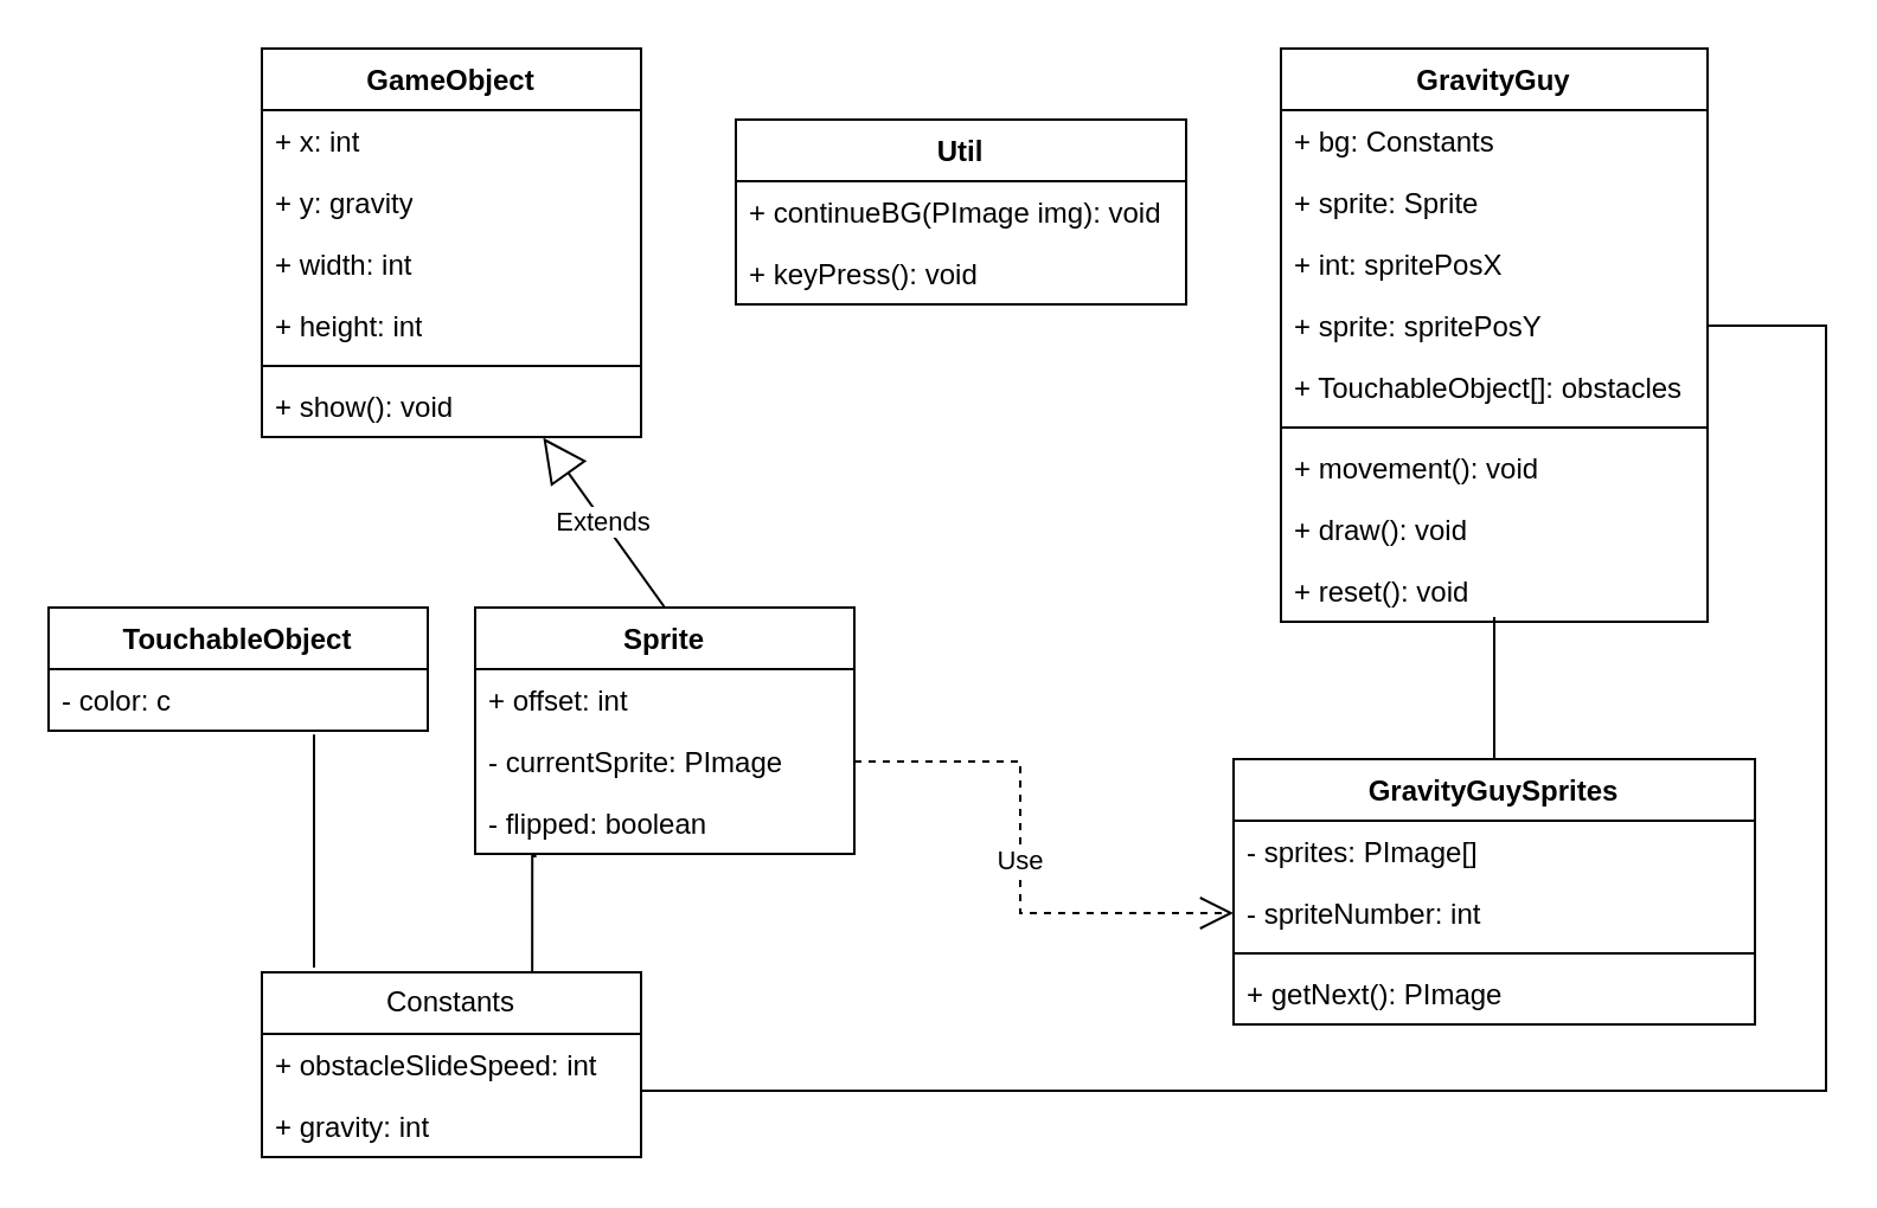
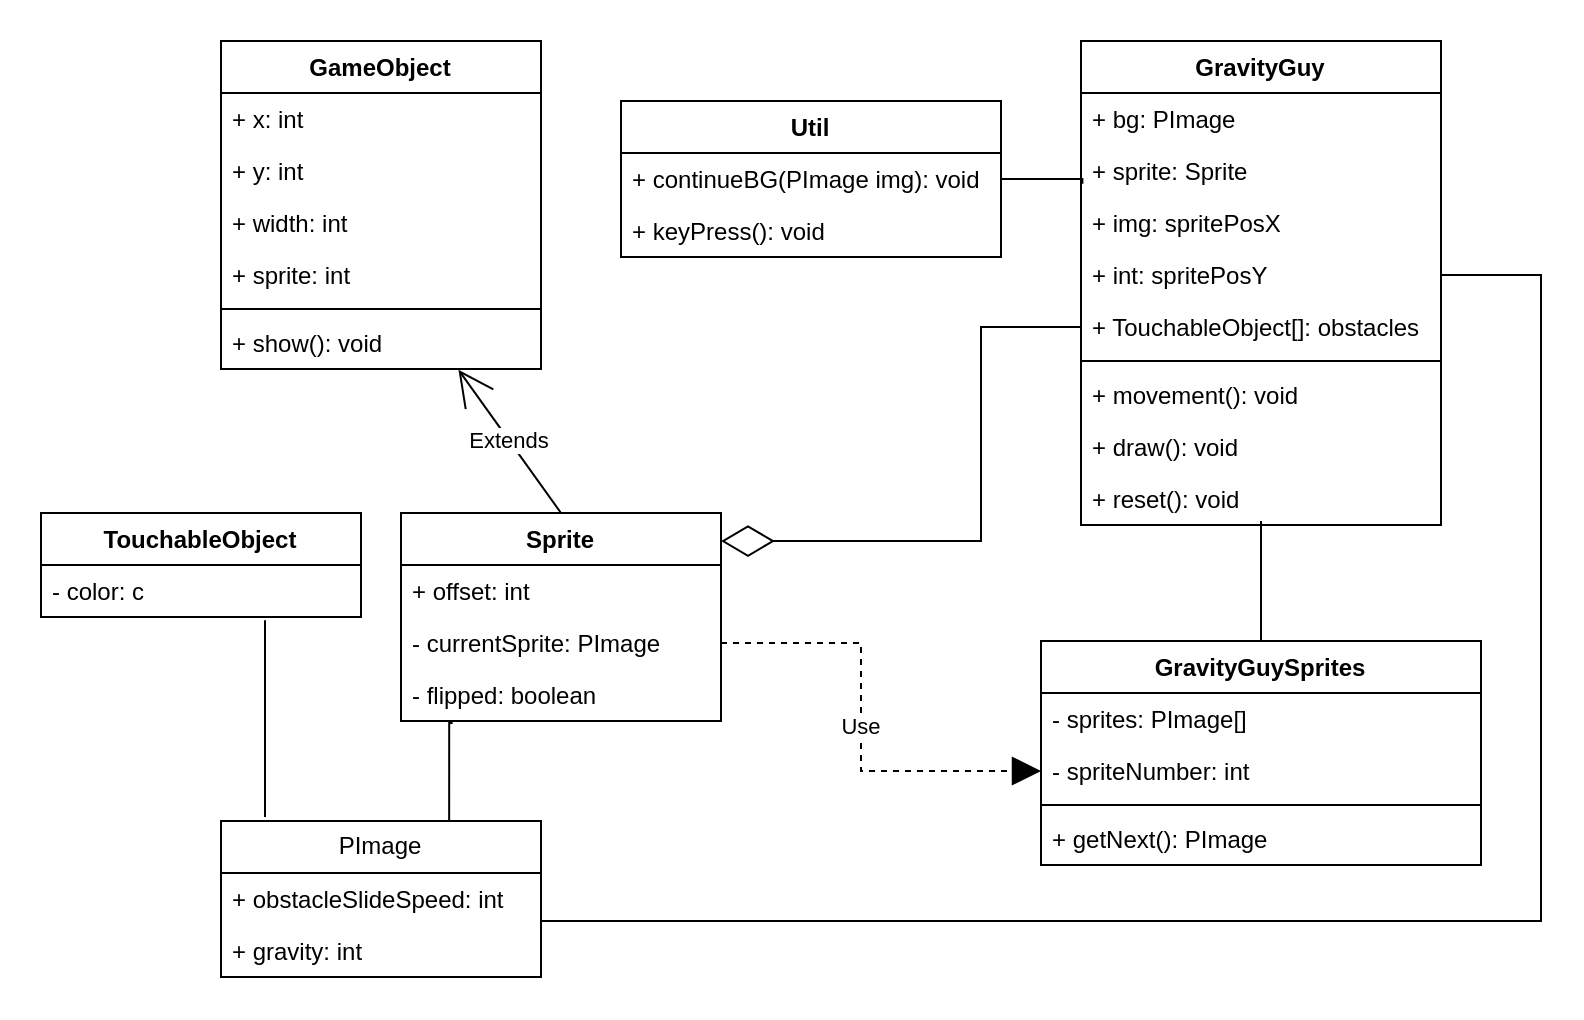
- <mxCell id="8" value="+ bg: Constants" style="text;strokeColor=none;fillColor=none;align=left;verticalAlign=top;spacingLeft=4;spacingRight=4;overflow=hidden;rotatable=0;points=[[0,0.5],[1,0.5]];portConstraint=eastwest;whiteSpace=wrap;html=1;" parent="7" vertex="1"><mxGeometry y="26" width="180" height="26" as="geometry" /></mxCell>
+ <mxCell id="8" value="+ bg: PImage" style="text;strokeColor=none;fillColor=none;align=left;verticalAlign=top;spacingLeft=4;spacingRight=4;overflow=hidden;rotatable=0;points=[[0,0.5],[1,0.5]];portConstraint=eastwest;whiteSpace=wrap;html=1;" parent="7" vertex="1"><mxGeometry y="26" width="180" height="26" as="geometry" /></mxCell>
- <mxCell id="20" value="+ y: gravity" style="text;strokeColor=none;fillColor=none;align=left;verticalAlign=top;spacingLeft=4;spacingRight=4;overflow=hidden;rotatable=0;points=[[0,0.5],[1,0.5]];portConstraint=eastwest;whiteSpace=wrap;html=1;" vertex="1" parent="18"><mxGeometry y="52" width="160" height="26" as="geometry" /></mxCell>
+ <mxCell id="20" value="+ y: int" style="text;strokeColor=none;fillColor=none;align=left;verticalAlign=top;spacingLeft=4;spacingRight=4;overflow=hidden;rotatable=0;points=[[0,0.5],[1,0.5]];portConstraint=eastwest;whiteSpace=wrap;html=1;" vertex="1" parent="18"><mxGeometry y="52" width="160" height="26" as="geometry" /></mxCell>
+ <mxCell id="37" value="" style="endArrow=none;html=1;edgeStyle=orthogonalEdgeStyle;rounded=0;exitX=1;exitY=0.5;exitDx=0;exitDy=0;entryX=0.004;entryY=0.744;entryDx=0;entryDy=0;entryPerimeter=0;" edge="1" parent="1" source="35" target="9"><mxGeometry relative="1" as="geometry"><mxPoint x="310" y="230" as="sourcePoint" /><mxPoint x="530" y="89" as="targetPoint" /><Array as="points"><mxPoint x="541" y="89" /></Array></mxGeometry></mxCell>
- <mxCell id="10" value="+ int: spritePosX" style="text;strokeColor=none;fillColor=none;align=left;verticalAlign=top;spacingLeft=4;spacingRight=4;overflow=hidden;rotatable=0;points=[[0,0.5],[1,0.5]];portConstraint=eastwest;whiteSpace=wrap;html=1;" vertex="1" parent="7"><mxGeometry y="78" width="180" height="26" as="geometry" /></mxCell>
+ <mxCell id="10" value="+ img: spritePosX" style="text;strokeColor=none;fillColor=none;align=left;verticalAlign=top;spacingLeft=4;spacingRight=4;overflow=hidden;rotatable=0;points=[[0,0.5],[1,0.5]];portConstraint=eastwest;whiteSpace=wrap;html=1;" vertex="1" parent="7"><mxGeometry y="78" width="180" height="26" as="geometry" /></mxCell>
- <mxCell id="22" value="+ height: int" style="text;strokeColor=none;fillColor=none;align=left;verticalAlign=top;spacingLeft=4;spacingRight=4;overflow=hidden;rotatable=0;points=[[0,0.5],[1,0.5]];portConstraint=eastwest;whiteSpace=wrap;html=1;" vertex="1" parent="18"><mxGeometry y="104" width="160" height="26" as="geometry" /></mxCell>
+ <mxCell id="22" value="+ sprite: int" style="text;strokeColor=none;fillColor=none;align=left;verticalAlign=top;spacingLeft=4;spacingRight=4;overflow=hidden;rotatable=0;points=[[0,0.5],[1,0.5]];portConstraint=eastwest;whiteSpace=wrap;html=1;" vertex="1" parent="18"><mxGeometry y="104" width="160" height="26" as="geometry" /></mxCell>
- <mxCell id="11" value="+ sprite: spritePosY" style="text;strokeColor=none;fillColor=none;align=left;verticalAlign=top;spacingLeft=4;spacingRight=4;overflow=hidden;rotatable=0;points=[[0,0.5],[1,0.5]];portConstraint=eastwest;whiteSpace=wrap;html=1;" vertex="1" parent="7"><mxGeometry y="104" width="180" height="26" as="geometry" /></mxCell>
+ <mxCell id="11" value="+ int: spritePosY" style="text;strokeColor=none;fillColor=none;align=left;verticalAlign=top;spacingLeft=4;spacingRight=4;overflow=hidden;rotatable=0;points=[[0,0.5],[1,0.5]];portConstraint=eastwest;whiteSpace=wrap;html=1;" vertex="1" parent="7"><mxGeometry y="104" width="180" height="26" as="geometry" /></mxCell>
- <mxCell id="30" value="Extends" style="endArrow=block;endSize=16;endFill=0;html=1;rounded=0;exitX=0.5;exitY=0;exitDx=0;exitDy=0;entryX=0.742;entryY=1.013;entryDx=0;entryDy=0;entryPerimeter=0;" edge="1" parent="1" source="25" target="24"><mxGeometry width="160" relative="1" as="geometry"><mxPoint x="270" y="260" as="sourcePoint" /><mxPoint x="190" y="190" as="targetPoint" /></mxGeometry></mxCell>
+ <mxCell id="30" value="Extends" style="endArrow=open;endSize=16;endFill=0;html=1;rounded=0;exitX=0.5;exitY=0;exitDx=0;exitDy=0;entryX=0.742;entryY=1.013;entryDx=0;entryDy=0;entryPerimeter=0;" edge="1" parent="1" source="25" target="24"><mxGeometry width="160" relative="1" as="geometry"><mxPoint x="270" y="260" as="sourcePoint" /><mxPoint x="190" y="190" as="targetPoint" /></mxGeometry></mxCell>
+ <mxCell id="33" value="" style="endArrow=diamondThin;endFill=0;endSize=24;html=1;rounded=0;exitX=0;exitY=0.5;exitDx=0;exitDy=0;entryX=1;entryY=0.135;entryDx=0;entryDy=0;entryPerimeter=0;" edge="1" parent="1" source="12" target="25"><mxGeometry width="160" relative="1" as="geometry"><mxPoint x="530" y="70" as="sourcePoint" /><mxPoint x="400" y="260" as="targetPoint" /><Array as="points"><mxPoint x="490" y="163" /><mxPoint x="490" y="270" /></Array></mxGeometry></mxCell>
- <mxCell id="29" value="Use" style="endArrow=open;endSize=12;dashed=1;html=1;rounded=0;entryX=0;entryY=0.5;entryDx=0;entryDy=0;exitX=1;exitY=0.5;exitDx=0;exitDy=0;" edge="1" parent="1" source="27" target="4"><mxGeometry width="160" relative="1" as="geometry"><mxPoint x="370" y="295" as="sourcePoint" /><mxPoint x="330" y="19" as="targetPoint" /><Array as="points"><mxPoint x="430" y="321" /><mxPoint x="430" y="385" /></Array></mxGeometry></mxCell>
+ <mxCell id="29" value="Use" style="endArrow=block;endSize=12;dashed=1;html=1;rounded=0;entryX=0;entryY=0.5;entryDx=0;entryDy=0;exitX=1;exitY=0.5;exitDx=0;exitDy=0;" edge="1" parent="1" source="27" target="4"><mxGeometry width="160" relative="1" as="geometry"><mxPoint x="370" y="295" as="sourcePoint" /><mxPoint x="330" y="19" as="targetPoint" /><Array as="points"><mxPoint x="430" y="321" /><mxPoint x="430" y="385" /></Array></mxGeometry></mxCell>
- <mxCell id="38" value="Constants" style="swimlane;fontStyle=0;childLayout=stackLayout;horizontal=1;startSize=26;fillColor=none;horizontalStack=0;resizeParent=1;resizeParentMax=0;resizeLast=0;collapsible=1;marginBottom=0;whiteSpace=wrap;html=1;" vertex="1" parent="1"><mxGeometry x="110" y="410" width="160" height="78" as="geometry" /></mxCell>
+ <mxCell id="38" value="PImage" style="swimlane;fontStyle=0;childLayout=stackLayout;horizontal=1;startSize=26;fillColor=none;horizontalStack=0;resizeParent=1;resizeParentMax=0;resizeLast=0;collapsible=1;marginBottom=0;whiteSpace=wrap;html=1;" vertex="1" parent="1"><mxGeometry x="110" y="410" width="160" height="78" as="geometry" /></mxCell>
